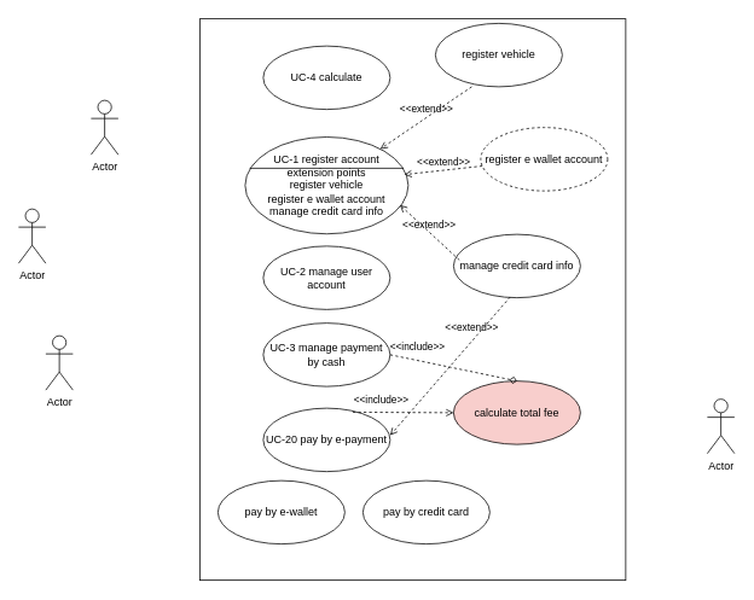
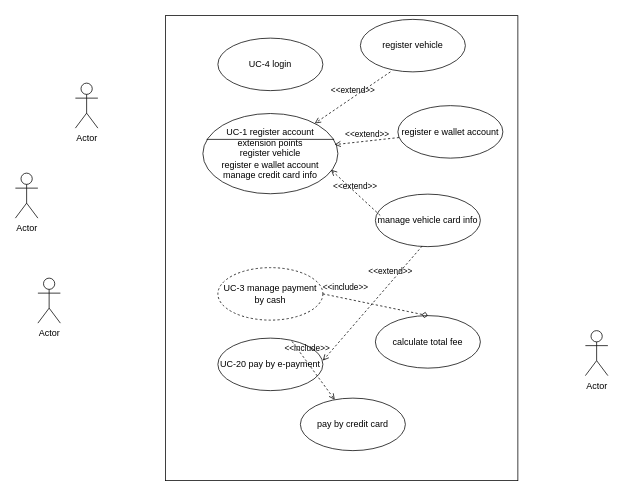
- <mxCell id="16" value="UC-4 calculate" style="ellipse;whiteSpace=wrap;html=1;" vertex="1" parent="1"><mxGeometry x="290" y="50" width="140" height="70" as="geometry" /></mxCell>
+ <mxCell id="16" value="UC-4 login" style="ellipse;whiteSpace=wrap;html=1;" vertex="1" parent="1"><mxGeometry x="290" y="50" width="140" height="70" as="geometry" /></mxCell>
- <mxCell id="18" value="register e wallet account" style="ellipse;whiteSpace=wrap;html=1;dashed=1;" vertex="1" parent="1"><mxGeometry x="530" y="140" width="140" height="70" as="geometry" /></mxCell>
+ <mxCell id="18" value="register e wallet account" style="ellipse;whiteSpace=wrap;html=1;" vertex="1" parent="1"><mxGeometry x="530" y="140" width="140" height="70" as="geometry" /></mxCell>
- <mxCell id="15" value="manage credit card info" style="ellipse;whiteSpace=wrap;html=1;" vertex="1" parent="1"><mxGeometry x="500" y="258" width="140" height="70" as="geometry" /></mxCell>
+ <mxCell id="15" value="manage vehicle card info" style="ellipse;whiteSpace=wrap;html=1;" vertex="1" parent="1"><mxGeometry x="500" y="258" width="140" height="70" as="geometry" /></mxCell>
- <mxCell id="9" value="UC-2 manage user account" style="ellipse;whiteSpace=wrap;html=1;" vertex="1" parent="1"><mxGeometry x="290" y="271" width="140" height="70" as="geometry" /></mxCell>
- <mxCell id="10" value="UC-3 manage payment by cash" style="ellipse;whiteSpace=wrap;html=1;" vertex="1" parent="1"><mxGeometry x="290" y="356" width="140" height="70" as="geometry" /></mxCell>
+ <mxCell id="10" value="UC-3 manage payment by cash" style="ellipse;whiteSpace=wrap;html=1;dashed=1;" vertex="1" parent="1"><mxGeometry x="290" y="356" width="140" height="70" as="geometry" /></mxCell>
- <mxCell id="20" value="&amp;lt;&amp;lt;include&amp;gt;&amp;gt;" style="html=1;verticalAlign=bottom;labelBackgroundColor=none;endArrow=open;endFill=0;dashed=1;rounded=0;exitX=0.706;exitY=0.063;exitDx=0;exitDy=0;exitPerimeter=0;" edge="1" parent="1" source="11" target="14"><mxGeometry x="-0.44" y="5" width="160" relative="1" as="geometry"><mxPoint x="270" y="380" as="sourcePoint" /><mxPoint x="430" y="380" as="targetPoint" /><mxPoint as="offset" /></mxGeometry></mxCell>
+ <mxCell id="20" value="&amp;lt;&amp;lt;include&amp;gt;&amp;gt;" style="html=1;verticalAlign=bottom;labelBackgroundColor=none;endArrow=open;endFill=0;dashed=1;rounded=0;exitX=0.706;exitY=0.063;exitDx=0;exitDy=0;exitPerimeter=0;" edge="1" parent="1" source="11" target="13"><mxGeometry x="-0.44" y="5" width="160" relative="1" as="geometry"><mxPoint x="270" y="380" as="sourcePoint" /><mxPoint x="430" y="380" as="targetPoint" /><mxPoint as="offset" /></mxGeometry></mxCell>
- <mxCell id="14" value="calculate total fee" style="ellipse;whiteSpace=wrap;html=1;fillColor=#f8cecc;" vertex="1" parent="1"><mxGeometry x="500" y="420" width="140" height="70" as="geometry" /></mxCell>
+ <mxCell id="14" value="calculate total fee" style="ellipse;whiteSpace=wrap;html=1;" vertex="1" parent="1"><mxGeometry x="500" y="420" width="140" height="70" as="geometry" /></mxCell>
- <mxCell id="12" value="pay by e-wallet" style="ellipse;whiteSpace=wrap;html=1;" vertex="1" parent="1"><mxGeometry x="240" y="530" width="140" height="70" as="geometry" /></mxCell>
